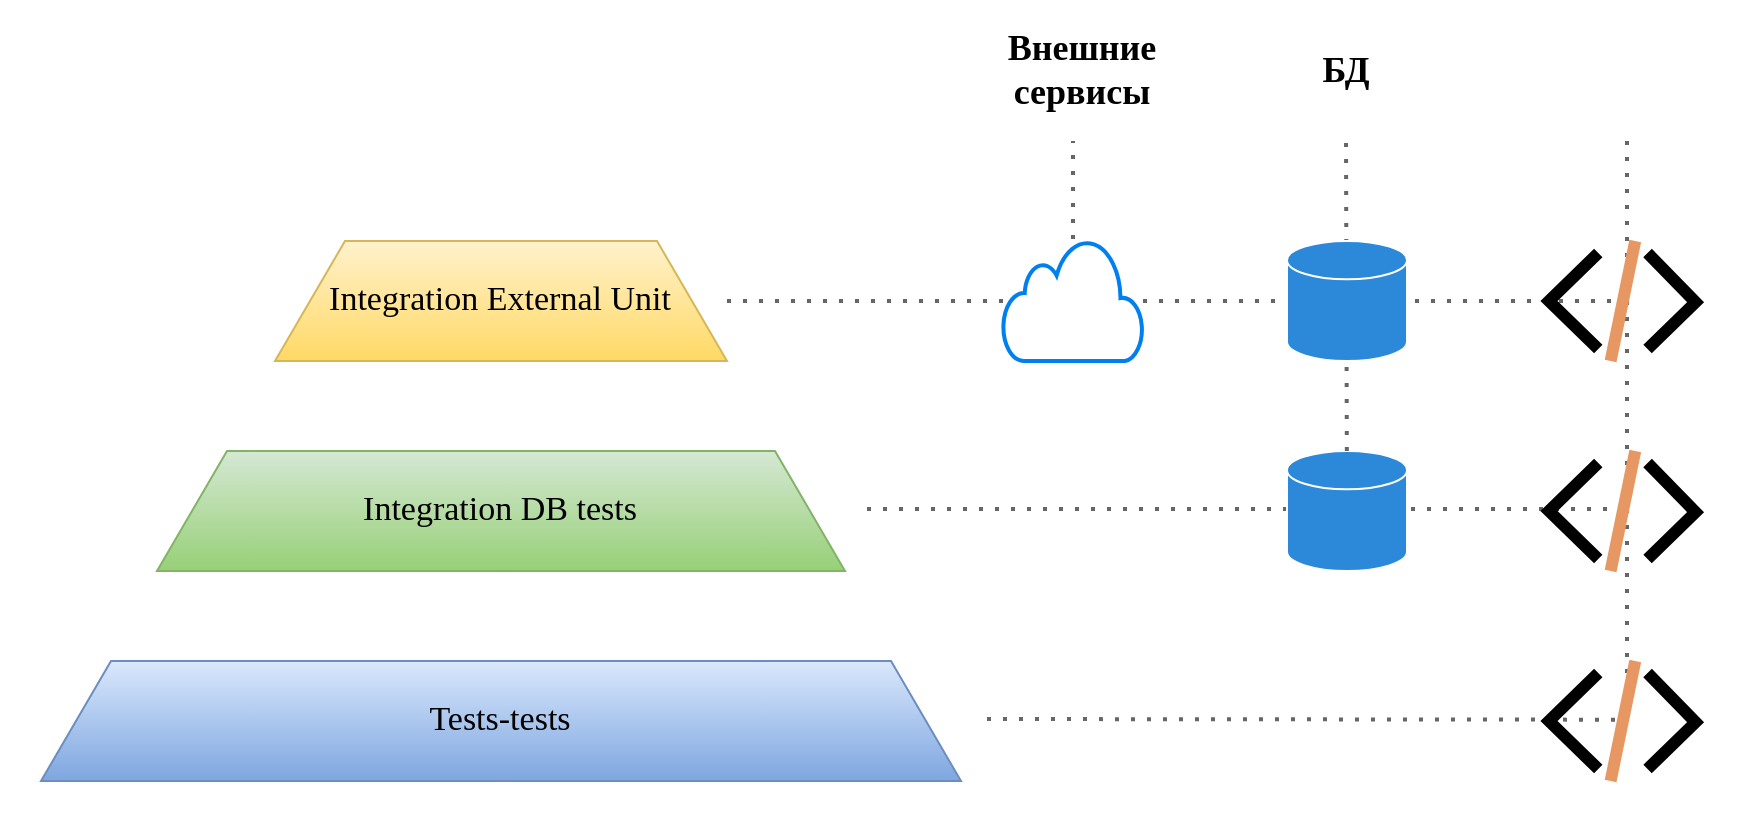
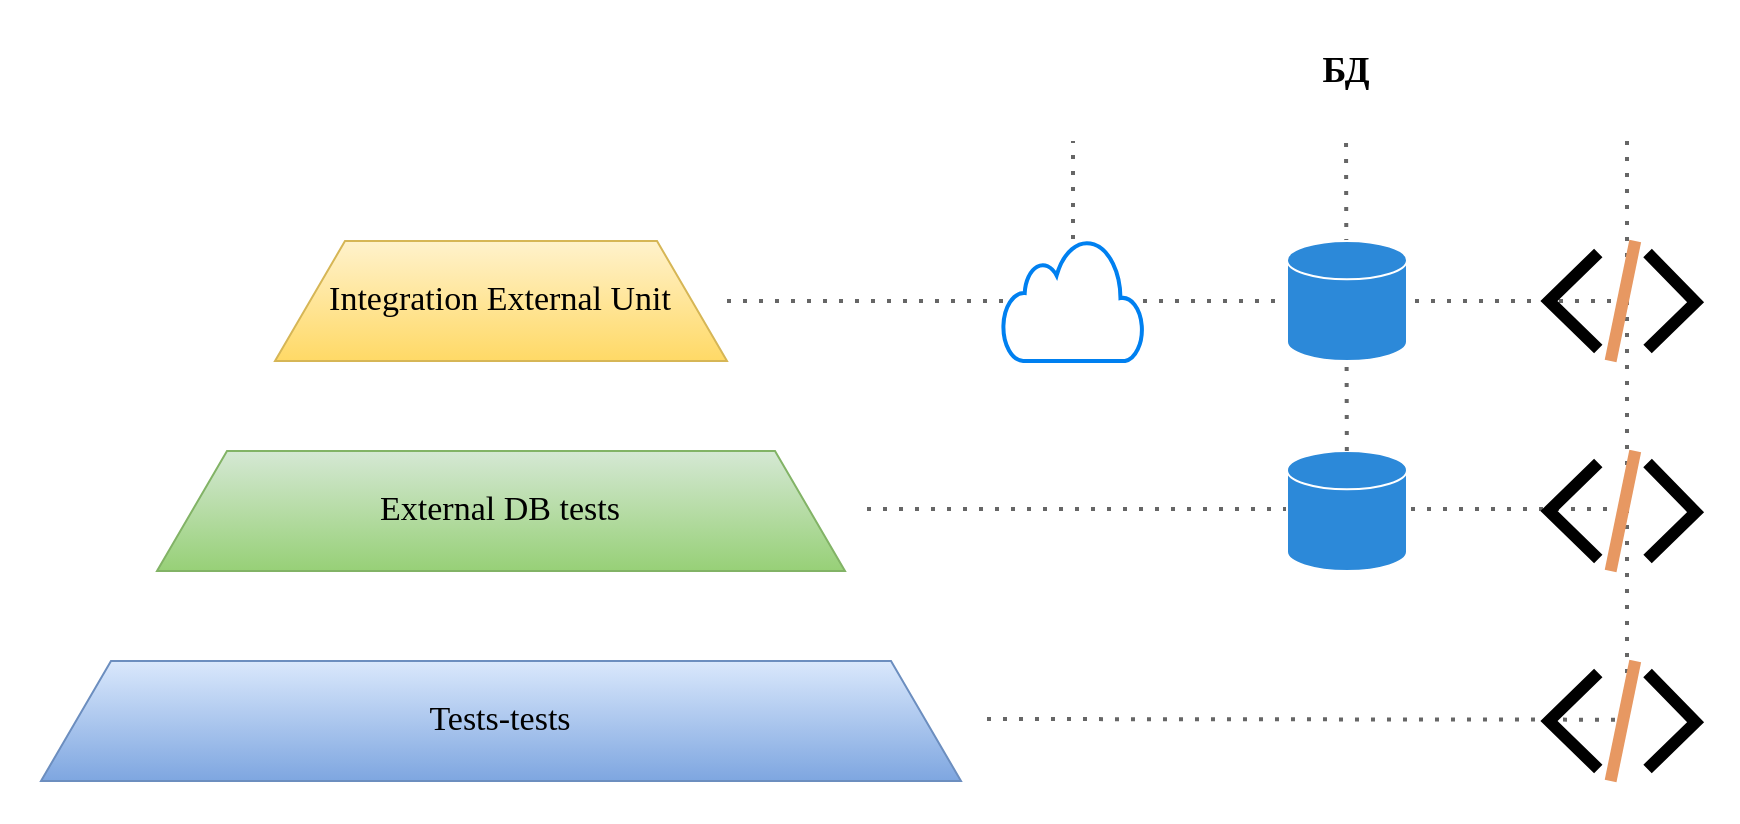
- <mxCell id="15" value="Внешние сервисы" style="text;html=1;strokeColor=none;fillColor=none;align=center;verticalAlign=middle;whiteSpace=wrap;rounded=0;fontFamily=Pt Astra Sans;fontSize=18;fontStyle=1" vertex="1" parent="13"><mxGeometry x="10" width="60" height="30" as="geometry" /></mxCell>
- <mxCell id="7" value="Integration DB tests" style="shape=trapezoid;perimeter=trapezoidPerimeter;whiteSpace=wrap;html=1;fixedSize=1;fontFamily=Pt Astra Sans;fontSize=17;size=35;fillColor=#d5e8d4;gradientColor=#97d077;strokeColor=#82b366;" vertex="1" parent="1"><mxGeometry x="78" y="225" width="344" height="60" as="geometry" /></mxCell>
+ <mxCell id="7" value="External DB tests" style="shape=trapezoid;perimeter=trapezoidPerimeter;whiteSpace=wrap;html=1;fixedSize=1;fontFamily=Pt Astra Sans;fontSize=17;size=35;fillColor=#d5e8d4;gradientColor=#97d077;strokeColor=#82b366;" vertex="1" parent="1"><mxGeometry x="78" y="225" width="344" height="60" as="geometry" /></mxCell>
